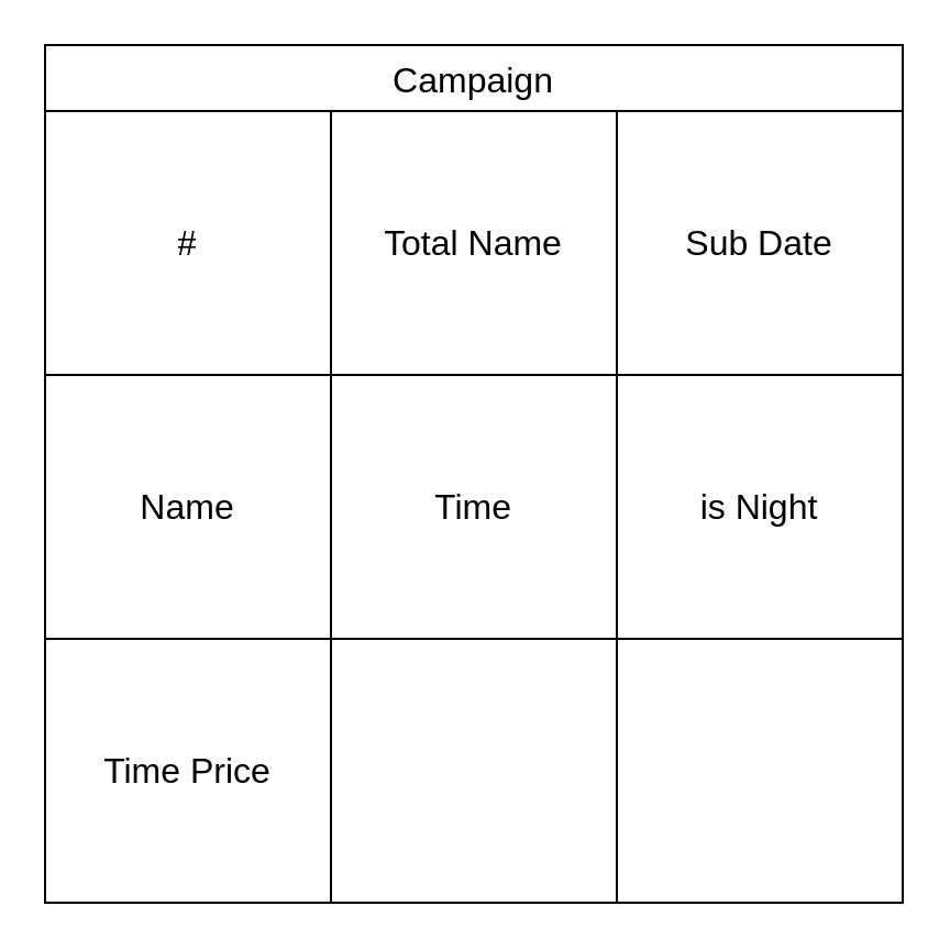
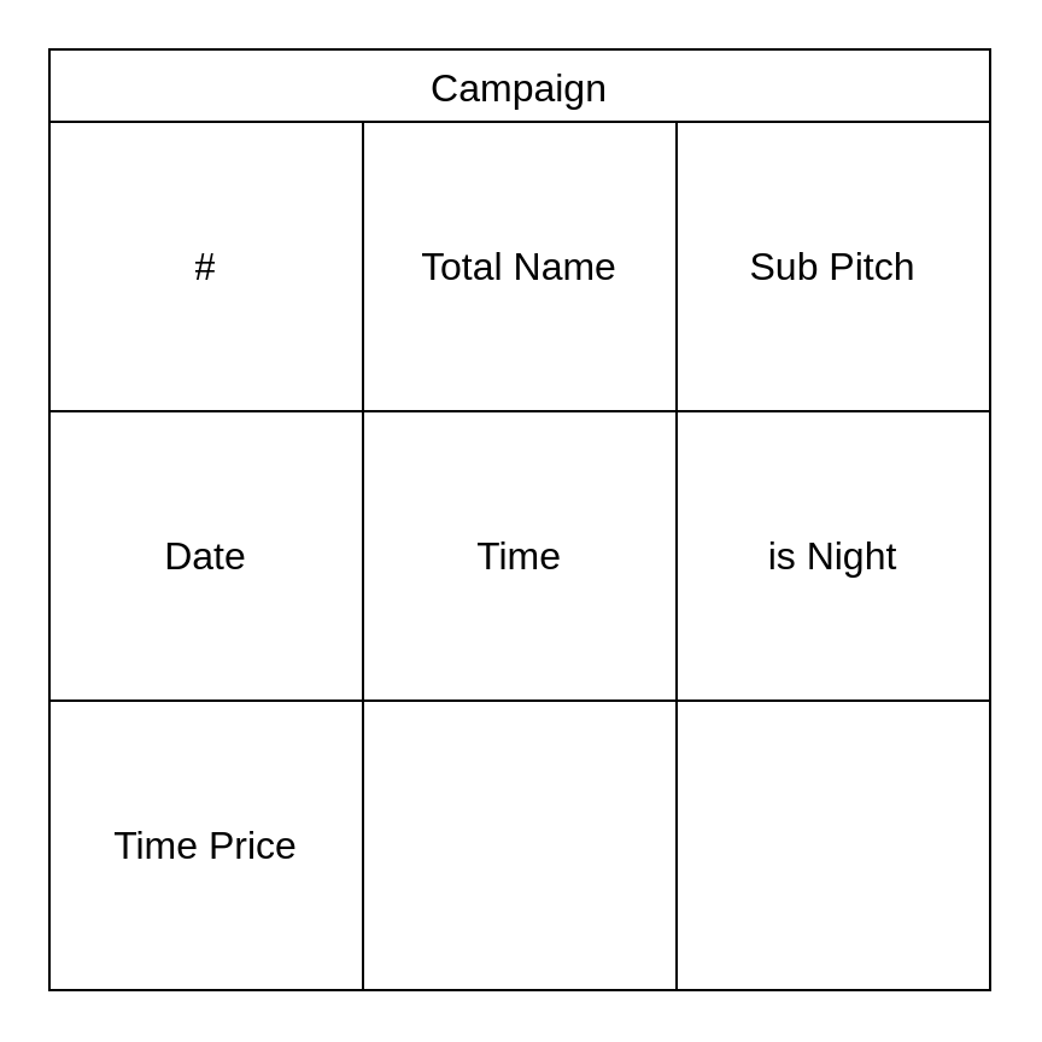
- <mxCell id="6" value="Sub Date" style="shape=partialRectangle;html=1;whiteSpace=wrap;connectable=0;strokeColor=inherit;overflow=hidden;fillColor=none;top=0;left=0;bottom=0;right=0;pointerEvents=1;fontSize=16;" vertex="1" parent="3"><mxGeometry x="260" width="130" height="120" as="geometry"><mxRectangle width="130" height="120" as="alternateBounds" /></mxGeometry></mxCell>
+ <mxCell id="6" value="Sub Pitch" style="shape=partialRectangle;html=1;whiteSpace=wrap;connectable=0;strokeColor=inherit;overflow=hidden;fillColor=none;top=0;left=0;bottom=0;right=0;pointerEvents=1;fontSize=16;" vertex="1" parent="3"><mxGeometry x="260" width="130" height="120" as="geometry"><mxRectangle width="130" height="120" as="alternateBounds" /></mxGeometry></mxCell>
- <mxCell id="8" value="Name" style="shape=partialRectangle;html=1;whiteSpace=wrap;connectable=0;strokeColor=inherit;overflow=hidden;fillColor=none;top=0;left=0;bottom=0;right=0;pointerEvents=1;fontSize=16;" vertex="1" parent="7"><mxGeometry width="130" height="120" as="geometry"><mxRectangle width="130" height="120" as="alternateBounds" /></mxGeometry></mxCell>
+ <mxCell id="8" value="Date" style="shape=partialRectangle;html=1;whiteSpace=wrap;connectable=0;strokeColor=inherit;overflow=hidden;fillColor=none;top=0;left=0;bottom=0;right=0;pointerEvents=1;fontSize=16;" vertex="1" parent="7"><mxGeometry width="130" height="120" as="geometry"><mxRectangle width="130" height="120" as="alternateBounds" /></mxGeometry></mxCell>
